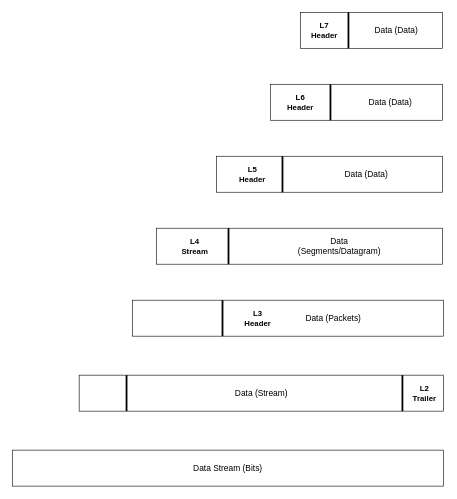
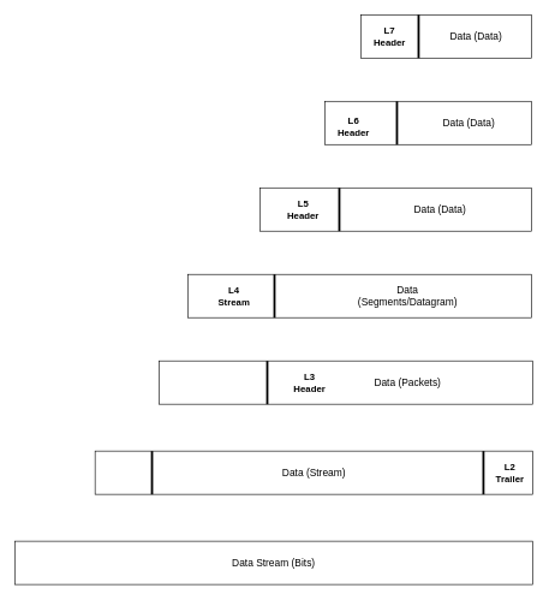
- <mxCell id="7" value="&lt;b style=&quot;border-color: var(--border-color);&quot;&gt;&lt;font style=&quot;border-color: var(--border-color); font-size: 13px;&quot;&gt;L6&lt;/font&gt;&lt;br style=&quot;border-color: var(--border-color); font-size: 15px;&quot;&gt;&lt;/b&gt;&lt;font style=&quot;border-color: var(--border-color); font-size: 13px;&quot;&gt;&lt;b style=&quot;border-color: var(--border-color);&quot;&gt;Header&lt;/b&gt;&lt;/font&gt;" style="text;html=1;strokeColor=none;fillColor=none;align=center;verticalAlign=middle;whiteSpace=wrap;rounded=0;" vertex="1" parent="1"><mxGeometry x="470" y="155" width="60" height="30" as="geometry" /></mxCell>
+ <mxCell id="7" value="&lt;b style=&quot;border-color: var(--border-color);&quot;&gt;&lt;font style=&quot;border-color: var(--border-color); font-size: 13px;&quot;&gt;L6&lt;/font&gt;&lt;br style=&quot;border-color: var(--border-color); font-size: 15px;&quot;&gt;&lt;/b&gt;&lt;font style=&quot;border-color: var(--border-color); font-size: 13px;&quot;&gt;&lt;b style=&quot;border-color: var(--border-color);&quot;&gt;Header&lt;/b&gt;&lt;/font&gt;" style="text;html=1;strokeColor=none;fillColor=none;align=center;verticalAlign=middle;whiteSpace=wrap;rounded=0;" vertex="1" parent="1"><mxGeometry x="460" y="160" width="60" height="30" as="geometry" /></mxCell>
- <mxCell id="21" value="&lt;font style=&quot;font-size: 14px;&quot;&gt;Data (Packets)&lt;/font&gt;" style="text;html=1;strokeColor=none;fillColor=none;align=center;verticalAlign=middle;whiteSpace=wrap;rounded=0;" vertex="1" parent="1"><mxGeometry x="480" y="515" width="150" height="30" as="geometry" /></mxCell>
+ <mxCell id="21" value="&lt;font style=&quot;font-size: 14px;&quot;&gt;Data (Packets)&lt;/font&gt;" style="text;html=1;strokeColor=none;fillColor=none;align=center;verticalAlign=middle;whiteSpace=wrap;rounded=0;" vertex="1" parent="1"><mxGeometry x="490" y="515" width="150" height="30" as="geometry" /></mxCell>
